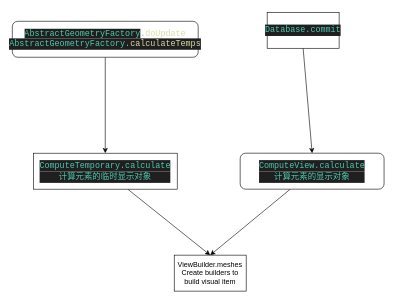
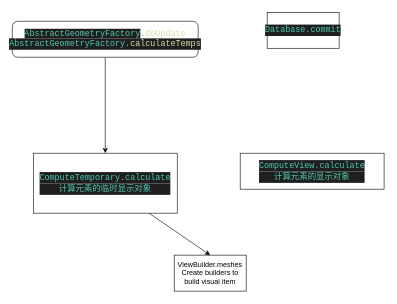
- <mxCell id="7" style="edgeStyle=none;html=1;entryX=0.5;entryY=0;entryDx=0;entryDy=0;exitX=0.5;exitY=1;exitDx=0;exitDy=0;" parent="1" source="8" target="6" edge="1"><mxGeometry relative="1" as="geometry" /></mxCell>
- <mxCell id="4" value="&lt;div style=&quot;color: rgb(204, 204, 204); background-color: rgb(31, 31, 31); font-family: Consolas, &amp;quot;Courier New&amp;quot;, monospace; font-size: 14px; line-height: 19px;&quot;&gt;&lt;span style=&quot;color: #4ec9b0;&quot;&gt;ComputeTemporary.calculate&lt;/span&gt;&lt;/div&gt;&lt;div style=&quot;color: rgb(204, 204, 204); background-color: rgb(31, 31, 31); font-family: Consolas, &amp;quot;Courier New&amp;quot;, monospace; font-size: 14px; line-height: 19px;&quot;&gt;&lt;span style=&quot;color: #4ec9b0;&quot;&gt;计算元素的临时显示对象&lt;/span&gt;&lt;/div&gt;" style="whiteSpace=wrap;html=1;" parent="1" vertex="1"><mxGeometry x="55" y="255" width="240" height="60" as="geometry" /></mxCell>
+ <mxCell id="4" value="&lt;div style=&quot;color: rgb(204, 204, 204); background-color: rgb(31, 31, 31); font-family: Consolas, &amp;quot;Courier New&amp;quot;, monospace; font-size: 14px; line-height: 19px;&quot;&gt;&lt;span style=&quot;color: #4ec9b0;&quot;&gt;ComputeTemporary.calculate&lt;/span&gt;&lt;/div&gt;&lt;div style=&quot;color: rgb(204, 204, 204); background-color: rgb(31, 31, 31); font-family: Consolas, &amp;quot;Courier New&amp;quot;, monospace; font-size: 14px; line-height: 19px;&quot;&gt;&lt;span style=&quot;color: #4ec9b0;&quot;&gt;计算元素的临时显示对象&lt;/span&gt;&lt;/div&gt;" style="whiteSpace=wrap;html=1;" parent="1" vertex="1"><mxGeometry x="55" y="255" width="240" height="100" as="geometry" /></mxCell>
- <mxCell id="6" value="&lt;div style=&quot;color: rgb(204, 204, 204); background-color: rgb(31, 31, 31); font-family: Consolas, &amp;quot;Courier New&amp;quot;, monospace; font-size: 14px; line-height: 19px;&quot;&gt;&lt;span style=&quot;color: rgb(78, 201, 176);&quot;&gt;ComputeView&lt;/span&gt;&lt;span style=&quot;color: #4ec9b0;&quot;&gt;.calculate&lt;/span&gt;&lt;/div&gt;&lt;div style=&quot;color: rgb(204, 204, 204); background-color: rgb(31, 31, 31); font-family: Consolas, &amp;quot;Courier New&amp;quot;, monospace; font-size: 14px; line-height: 19px;&quot;&gt;&lt;span style=&quot;color: #4ec9b0;&quot;&gt;计算元素的显示对象&lt;/span&gt;&lt;/div&gt;" style="whiteSpace=wrap;html=1;rounded=1;" parent="1" vertex="1"><mxGeometry x="400" y="255" width="240" height="60" as="geometry" /></mxCell>
+ <mxCell id="6" value="&lt;div style=&quot;color: rgb(204, 204, 204); background-color: rgb(31, 31, 31); font-family: Consolas, &amp;quot;Courier New&amp;quot;, monospace; font-size: 14px; line-height: 19px;&quot;&gt;&lt;span style=&quot;color: rgb(78, 201, 176);&quot;&gt;ComputeView&lt;/span&gt;&lt;span style=&quot;color: #4ec9b0;&quot;&gt;.calculate&lt;/span&gt;&lt;/div&gt;&lt;div style=&quot;color: rgb(204, 204, 204); background-color: rgb(31, 31, 31); font-family: Consolas, &amp;quot;Courier New&amp;quot;, monospace; font-size: 14px; line-height: 19px;&quot;&gt;&lt;span style=&quot;color: #4ec9b0;&quot;&gt;计算元素的显示对象&lt;/span&gt;&lt;/div&gt;" style="whiteSpace=wrap;html=1;" parent="1" vertex="1"><mxGeometry x="400" y="255" width="240" height="60" as="geometry" /></mxCell>
- <mxCell id="5" style="edgeStyle=none;html=1;entryX=0.5;entryY=0;entryDx=0;entryDy=0;" parent="1" source="6" target="2" edge="1"><mxGeometry relative="1" as="geometry" /></mxCell>
